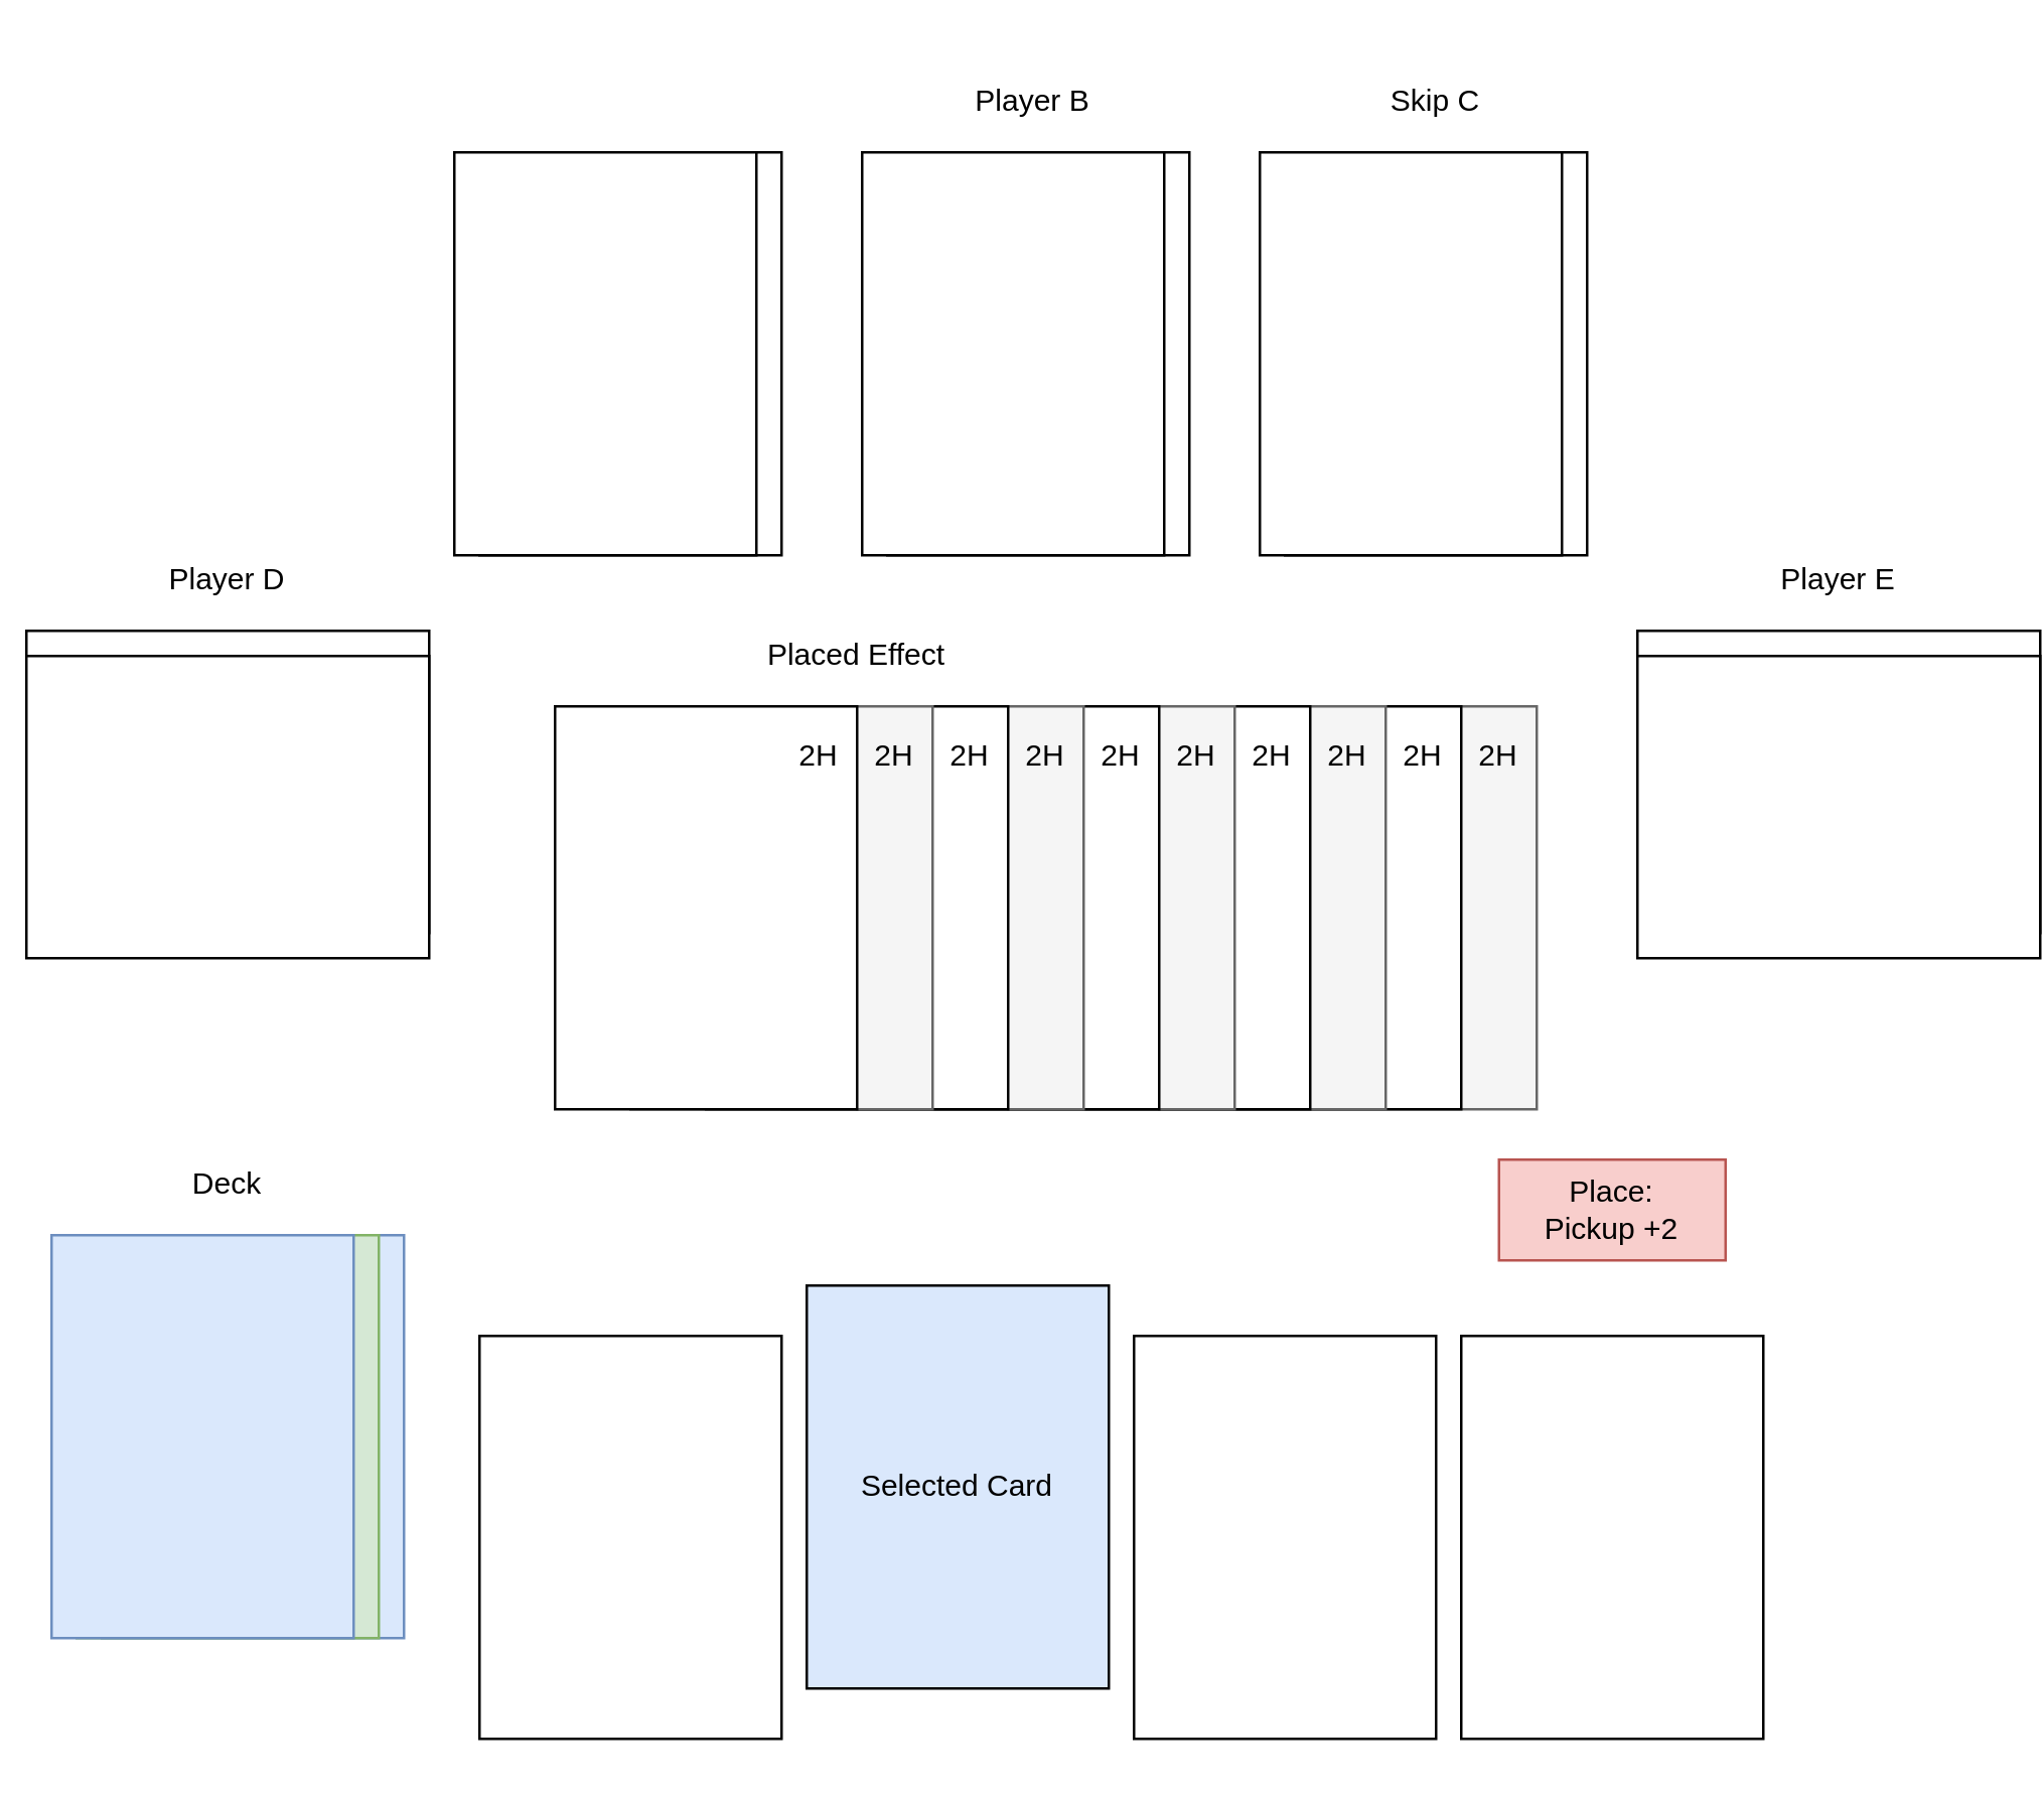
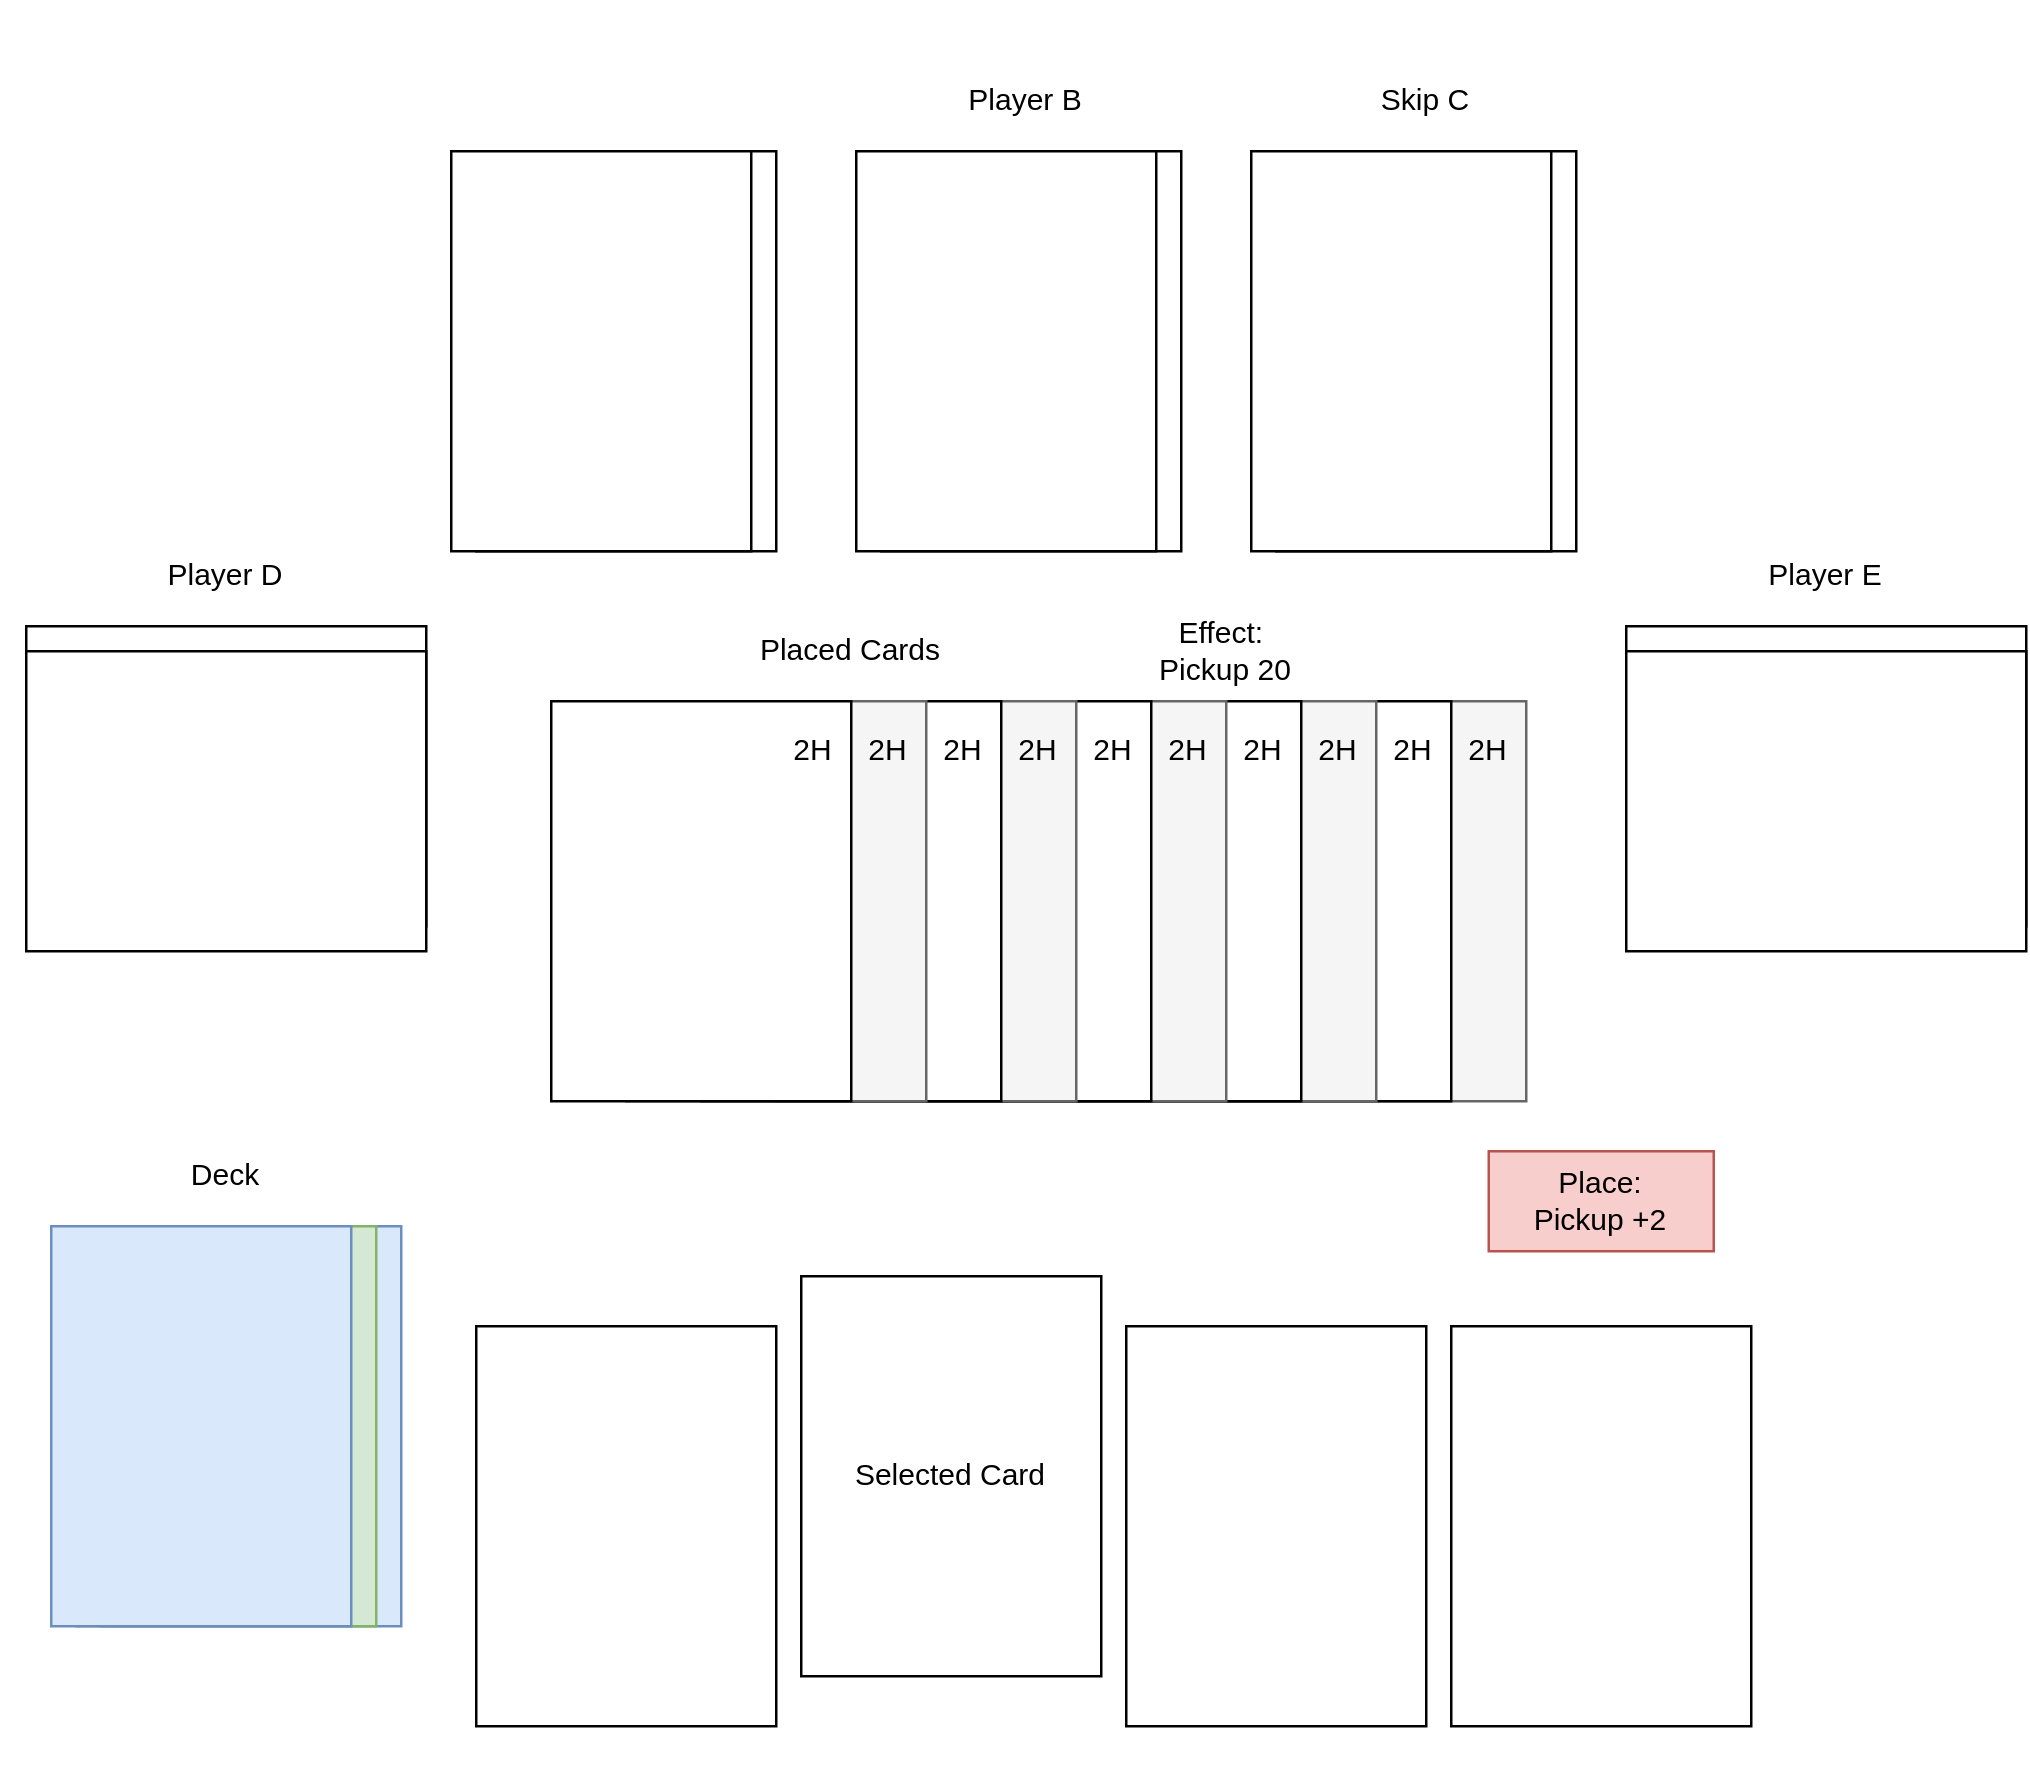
- <mxCell id="21" value="Placed Effect" style="text;html=1;strokeColor=none;fillColor=none;align=center;verticalAlign=middle;whiteSpace=wrap;rounded=0;" vertex="1" parent="1"><mxGeometry x="280" y="240" width="120" height="40" as="geometry" /></mxCell>
+ <mxCell id="21" value="Placed Cards" style="text;html=1;strokeColor=none;fillColor=none;align=center;verticalAlign=middle;whiteSpace=wrap;rounded=0;" vertex="1" parent="1"><mxGeometry x="280" y="240" width="120" height="40" as="geometry" /></mxCell>
+ <mxCell id="46" value="Effect:&amp;nbsp;&lt;br&gt;Pickup 20" style="text;html=1;strokeColor=none;fillColor=none;align=center;verticalAlign=middle;whiteSpace=wrap;rounded=0;" vertex="1" parent="1"><mxGeometry x="430" y="240" width="120" height="40" as="geometry" /></mxCell>
- <mxCell id="27" value="Selected Card" style="rounded=0;whiteSpace=wrap;html=1;fillColor=#dae8fc;" vertex="1" parent="1"><mxGeometry x="320" y="510" width="120" height="160" as="geometry" /></mxCell>
+ <mxCell id="27" value="Selected Card" style="rounded=0;whiteSpace=wrap;html=1;" vertex="1" parent="1"><mxGeometry x="320" y="510" width="120" height="160" as="geometry" /></mxCell>
